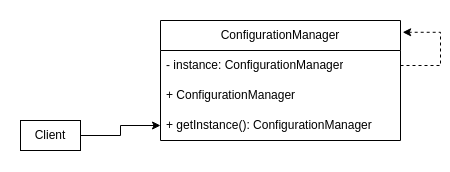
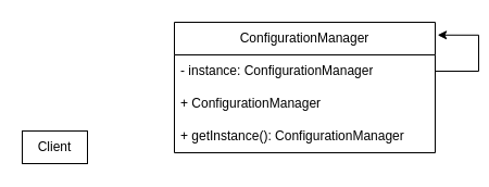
- <mxCell id="3" style="edgeStyle=orthogonalEdgeStyle;rounded=0;orthogonalLoop=1;jettySize=auto;html=1;exitX=1;exitY=0.5;exitDx=0;exitDy=0;entryX=1.009;entryY=0.098;entryDx=0;entryDy=0;entryPerimeter=0;dashed=1;" edge="1" parent="2" source="4" target="2"><mxGeometry relative="1" as="geometry"><mxPoint x="280" y="10.0" as="targetPoint" /><Array as="points"><mxPoint x="280" y="45" /><mxPoint x="280" y="12" /></Array></mxGeometry></mxCell>
+ <mxCell id="3" style="edgeStyle=orthogonalEdgeStyle;rounded=0;orthogonalLoop=1;jettySize=auto;html=1;exitX=1;exitY=0.5;exitDx=0;exitDy=0;entryX=1.009;entryY=0.098;entryDx=0;entryDy=0;entryPerimeter=0;" edge="1" parent="2" source="4" target="2"><mxGeometry relative="1" as="geometry"><mxPoint x="280" y="10.0" as="targetPoint" /><Array as="points"><mxPoint x="280" y="45" /><mxPoint x="280" y="12" /></Array></mxGeometry></mxCell>
- <mxCell id="7" style="edgeStyle=orthogonalEdgeStyle;rounded=0;orthogonalLoop=1;jettySize=auto;html=1;" edge="1" parent="1" source="8" target="6"><mxGeometry relative="1" as="geometry" /></mxCell>
